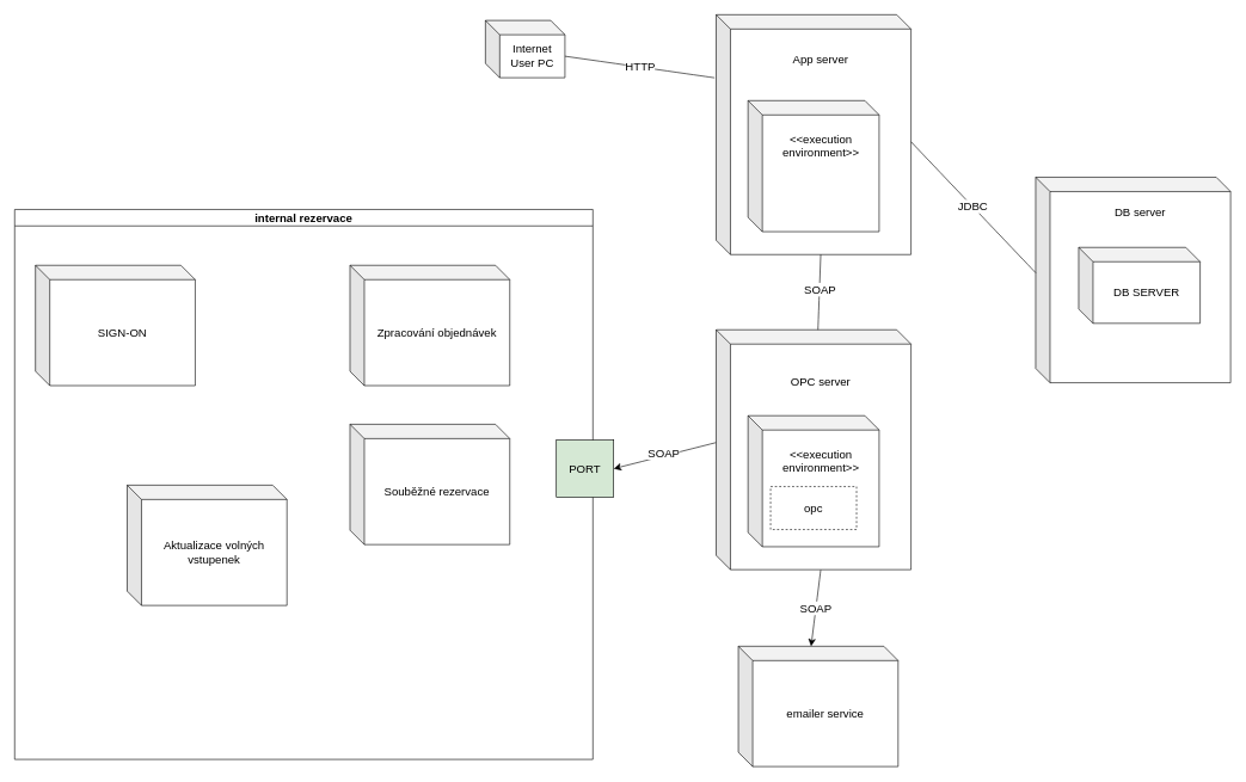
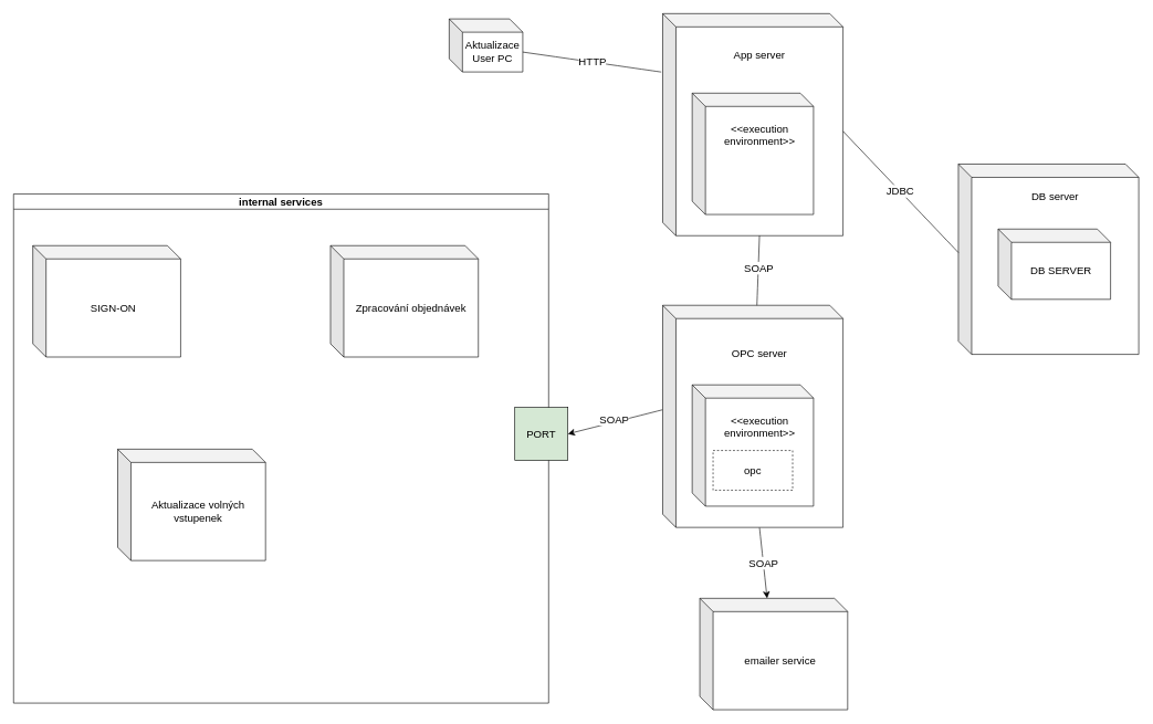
- <mxCell id="2" value="Internet User PC" style="shape=cube;whiteSpace=wrap;html=1;boundedLbl=1;backgroundOutline=1;darkOpacity=0.05;darkOpacity2=0.1;fontSize=16;" parent="1" vertex="1"><mxGeometry x="677" y="28" width="111" height="80" as="geometry" /></mxCell>
+ <mxCell id="2" value="Aktualizace User PC" style="shape=cube;whiteSpace=wrap;html=1;boundedLbl=1;backgroundOutline=1;darkOpacity=0.05;darkOpacity2=0.1;fontSize=16;" parent="1" vertex="1"><mxGeometry x="677" y="28" width="111" height="80" as="geometry" /></mxCell>
- <mxCell id="17" value="internal rezervace" style="swimlane;whiteSpace=wrap;html=1;fontSize=16;" parent="1" vertex="1"><mxGeometry x="20" y="292" width="807" height="768" as="geometry" /></mxCell>
+ <mxCell id="17" value="internal services" style="swimlane;whiteSpace=wrap;html=1;fontSize=16;" parent="1" vertex="1"><mxGeometry x="20" y="292" width="807" height="768" as="geometry" /></mxCell>
- <mxCell id="19" value="Zpracování objednávek" style="shape=cube;whiteSpace=wrap;html=1;boundedLbl=1;backgroundOutline=1;darkOpacity=0.05;darkOpacity2=0.1;fontSize=16;" parent="17" vertex="1"><mxGeometry x="468" y="78" width="223" height="168" as="geometry" /></mxCell>
+ <mxCell id="19" value="Zpracování objednávek" style="shape=cube;whiteSpace=wrap;html=1;boundedLbl=1;backgroundOutline=1;darkOpacity=0.05;darkOpacity2=0.1;fontSize=16;" parent="17" vertex="1"><mxGeometry x="478" y="78" width="223" height="168" as="geometry" /></mxCell>
- <mxCell id="21" value="Souběžné rezervace" style="shape=cube;whiteSpace=wrap;html=1;boundedLbl=1;backgroundOutline=1;darkOpacity=0.05;darkOpacity2=0.1;fontSize=16;" parent="17" vertex="1"><mxGeometry x="468" y="300" width="223" height="168" as="geometry" /></mxCell>
- <mxCell id="23" value="emailer service" style="shape=cube;whiteSpace=wrap;html=1;boundedLbl=1;backgroundOutline=1;darkOpacity=0.05;darkOpacity2=0.1;fontSize=16;" parent="1" vertex="1"><mxGeometry x="1030" y="902" width="223" height="168" as="geometry" /></mxCell>
+ <mxCell id="23" value="emailer service" style="shape=cube;whiteSpace=wrap;html=1;boundedLbl=1;backgroundOutline=1;darkOpacity=0.05;darkOpacity2=0.1;fontSize=16;" parent="1" vertex="1"><mxGeometry x="1055" y="902" width="223" height="168" as="geometry" /></mxCell>
